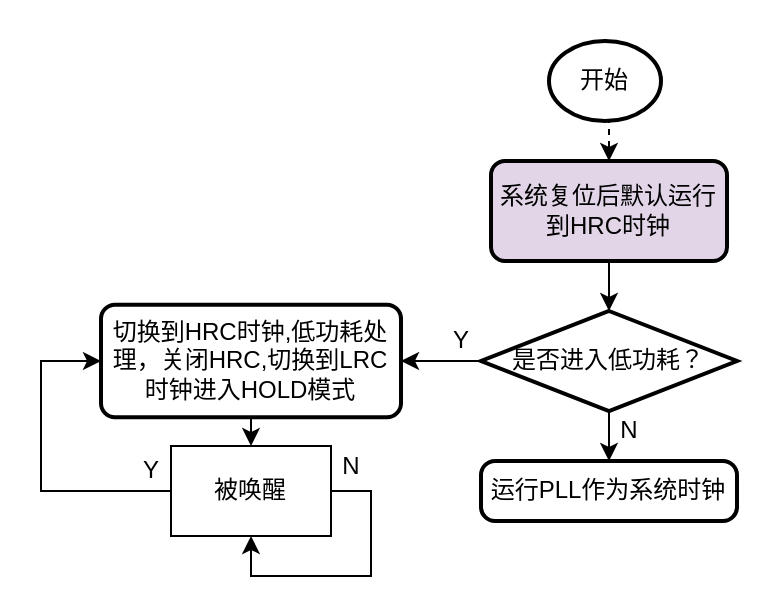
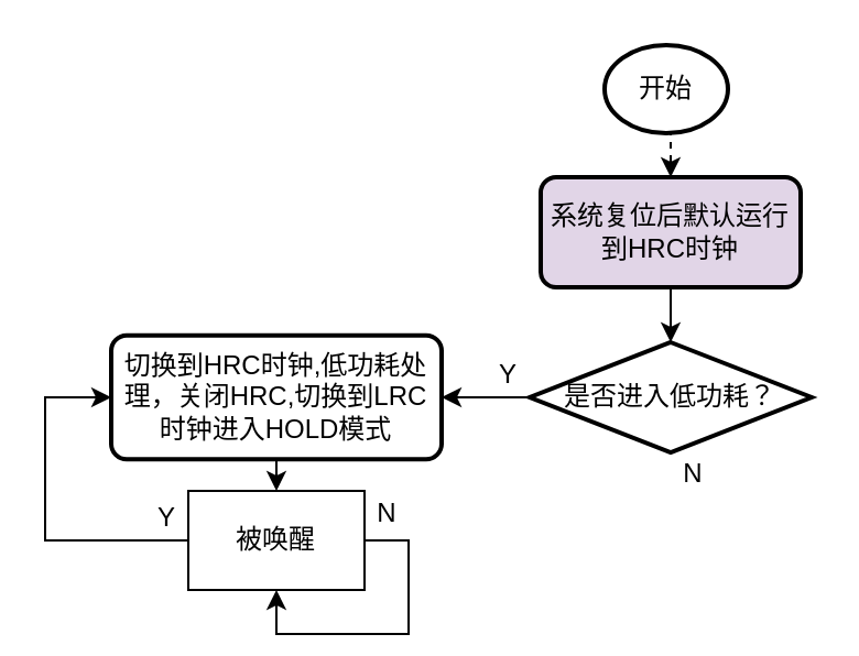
- <mxCell id="4" value="" style="edgeStyle=orthogonalEdgeStyle;rounded=0;orthogonalLoop=1;jettySize=auto;html=1;" parent="1" source="6" target="9" edge="1"><mxGeometry relative="1" as="geometry" /></mxCell>
- <mxCell id="9" value="运行PLL作为系统时钟" style="rounded=1;whiteSpace=wrap;html=1;absoluteArcSize=1;arcSize=14;strokeWidth=2;" parent="1" vertex="1"><mxGeometry x="240" y="230" width="128" height="30" as="geometry" /></mxCell>
